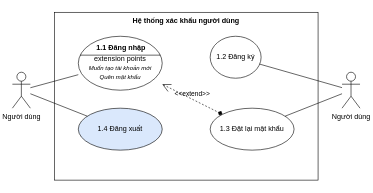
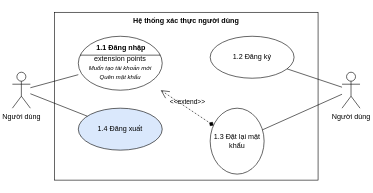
- <mxCell id="3" value="Hệ thống xác khẩu người dùng" style="shape=rect;html=1;verticalAlign=top;fontStyle=1;whiteSpace=wrap;align=center;" vertex="1" parent="1"><mxGeometry x="90" y="20" width="440" height="280" as="geometry" /></mxCell>
+ <mxCell id="3" value="Hệ thống xác thực người dùng" style="shape=rect;html=1;verticalAlign=top;fontStyle=1;whiteSpace=wrap;align=center;" vertex="1" parent="1"><mxGeometry x="90" y="20" width="440" height="280" as="geometry" /></mxCell>
- <mxCell id="6" value="1.2 Đăng ký" style="ellipse;whiteSpace=wrap;html=1;" vertex="1" parent="1"><mxGeometry x="350" y="60" width="85" height="70" as="geometry" /></mxCell>
+ <mxCell id="6" value="1.2 Đăng ký" style="ellipse;whiteSpace=wrap;html=1;" vertex="1" parent="1"><mxGeometry x="350" y="60" width="140" height="70" as="geometry" /></mxCell>
- <mxCell id="7" value="1.3 Đặt lại mật khẩu" style="ellipse;whiteSpace=wrap;html=1;" vertex="1" parent="1"><mxGeometry x="350" y="180" width="140" height="70" as="geometry" /></mxCell>
+ <mxCell id="7" value="1.3 Đặt lại mật khẩu" style="ellipse;whiteSpace=wrap;html=1;" vertex="1" parent="1"><mxGeometry x="350" y="180" width="90" height="110" as="geometry" /></mxCell>
